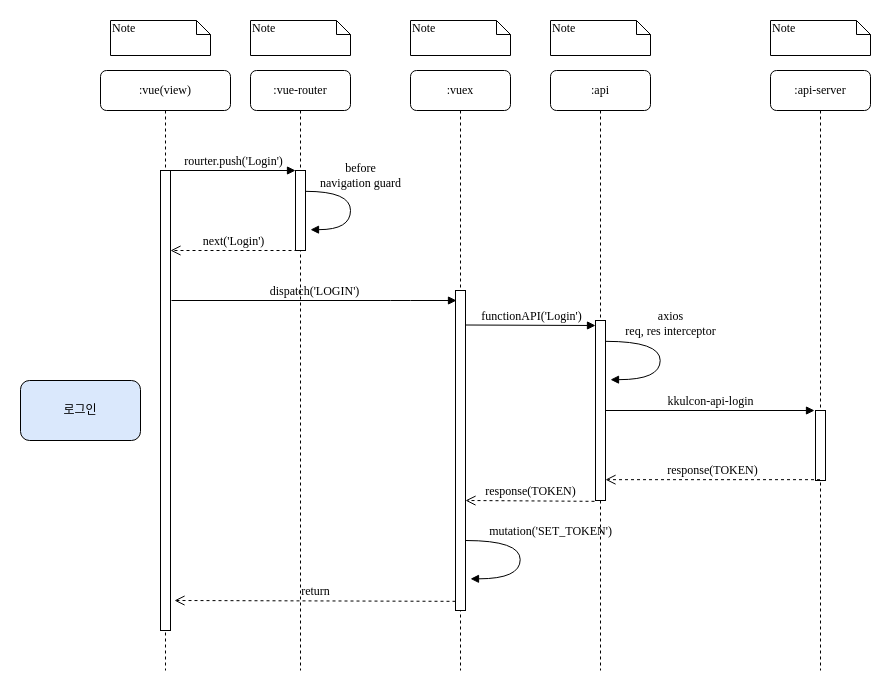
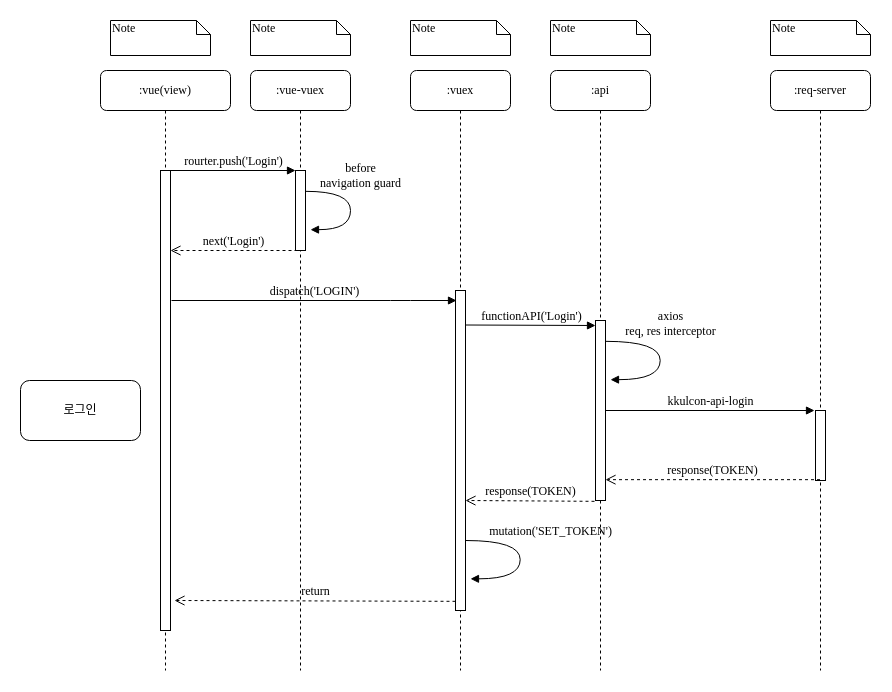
- <mxCell id="2" value=":vue-router" style="shape=umlLifeline;perimeter=lifelinePerimeter;whiteSpace=wrap;html=1;container=1;collapsible=0;recursiveResize=0;outlineConnect=0;rounded=1;shadow=0;comic=0;labelBackgroundColor=none;strokeWidth=1;fontFamily=Verdana;fontSize=12;align=center;" parent="1" vertex="1"><mxGeometry x="250" y="70" width="100" height="600" as="geometry" /></mxCell>
+ <mxCell id="2" value=":vue-vuex" style="shape=umlLifeline;perimeter=lifelinePerimeter;whiteSpace=wrap;html=1;container=1;collapsible=0;recursiveResize=0;outlineConnect=0;rounded=1;shadow=0;comic=0;labelBackgroundColor=none;strokeWidth=1;fontFamily=Verdana;fontSize=12;align=center;" parent="1" vertex="1"><mxGeometry x="250" y="70" width="100" height="600" as="geometry" /></mxCell>
- <mxCell id="12" value=":api-server" style="shape=umlLifeline;perimeter=lifelinePerimeter;whiteSpace=wrap;html=1;container=1;collapsible=0;recursiveResize=0;outlineConnect=0;rounded=1;shadow=0;comic=0;labelBackgroundColor=none;strokeWidth=1;fontFamily=Verdana;fontSize=12;align=center;" parent="1" vertex="1"><mxGeometry x="770" y="70" width="100" height="600" as="geometry" /></mxCell>
+ <mxCell id="12" value=":req-server" style="shape=umlLifeline;perimeter=lifelinePerimeter;whiteSpace=wrap;html=1;container=1;collapsible=0;recursiveResize=0;outlineConnect=0;rounded=1;shadow=0;comic=0;labelBackgroundColor=none;strokeWidth=1;fontFamily=Verdana;fontSize=12;align=center;" parent="1" vertex="1"><mxGeometry x="770" y="70" width="100" height="600" as="geometry" /></mxCell>
- <mxCell id="17" value="로그인" style="rounded=1;whiteSpace=wrap;html=1;fillColor=#dae8fc;" vertex="1" parent="14"><mxGeometry x="-80" y="310" width="120" height="60" as="geometry" /></mxCell>
+ <mxCell id="17" value="로그인" style="rounded=1;whiteSpace=wrap;html=1;" vertex="1" parent="14"><mxGeometry x="-80" y="310" width="120" height="60" as="geometry" /></mxCell>
